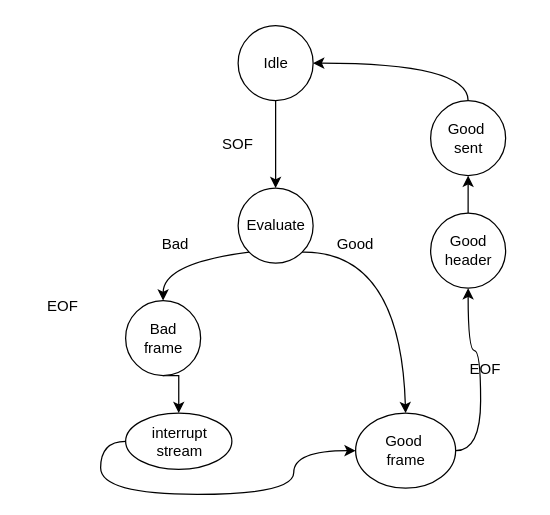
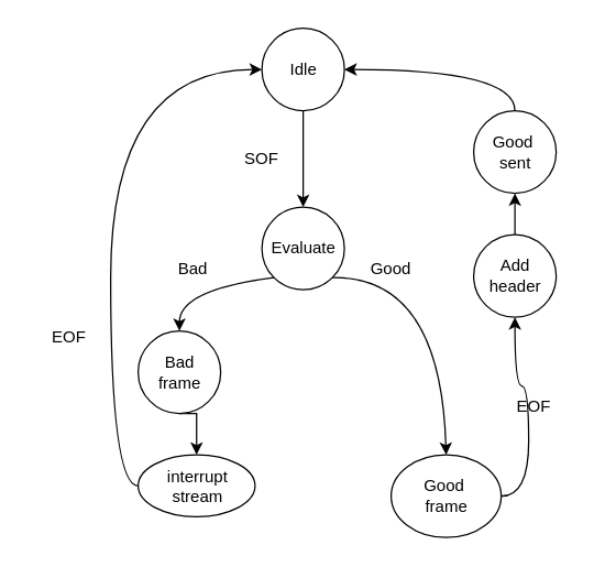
- <mxCell id="19" value="Good&lt;br&gt;header" style="shape=ellipse;html=1;dashed=0;whitespace=wrap;aspect=fixed;perimeter=ellipsePerimeter;" vertex="1" parent="1"><mxGeometry x="344" y="170" width="60" height="60" as="geometry" /></mxCell>
+ <mxCell id="19" value="Add&lt;br&gt;header" style="shape=ellipse;html=1;dashed=0;whitespace=wrap;aspect=fixed;perimeter=ellipsePerimeter;" vertex="1" parent="1"><mxGeometry x="344" y="170" width="60" height="60" as="geometry" /></mxCell>
- <mxCell id="9" style="edgeStyle=orthogonalEdgeStyle;curved=1;rounded=0;orthogonalLoop=1;jettySize=auto;html=1;exitX=0;exitY=0.5;exitDx=0;exitDy=0;" parent="1" source="10" target="6" edge="1"><mxGeometry relative="1" as="geometry" /></mxCell>
+ <mxCell id="9" style="edgeStyle=orthogonalEdgeStyle;curved=1;rounded=0;orthogonalLoop=1;jettySize=auto;html=1;exitX=0;exitY=0.5;exitDx=0;exitDy=0;entryX=0;entryY=0.5;entryDx=0;entryDy=0;" parent="1" source="10" target="3" edge="1"><mxGeometry relative="1" as="geometry" /></mxCell>
